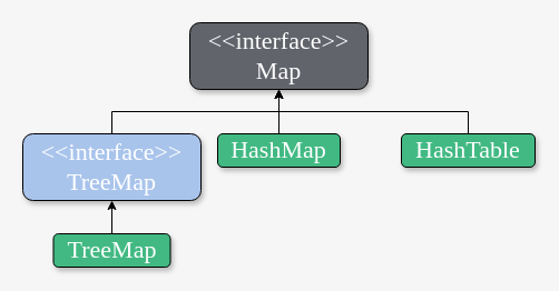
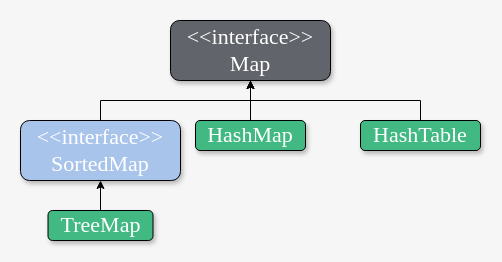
- <mxCell id="4" value="&lt;font style=&quot;font-size: 22px&quot;&gt;&amp;lt;&amp;lt;interface&amp;gt;&amp;gt;&lt;br&gt;TreeMap&lt;/font&gt;" style="text;html=1;strokeColor=#000000;align=center;verticalAlign=middle;whiteSpace=wrap;rounded=1;shadow=1;fontFamily=Comic Sans MS;fontColor=#FFFFFF;fillColor=#A9C4EB;" parent="1" vertex="1"><mxGeometry x="20" y="120" width="160" height="60" as="geometry" /></mxCell>
+ <mxCell id="4" value="&lt;font style=&quot;font-size: 22px&quot;&gt;&amp;lt;&amp;lt;interface&amp;gt;&amp;gt;&lt;br&gt;SortedMap&lt;/font&gt;" style="text;html=1;strokeColor=#000000;align=center;verticalAlign=middle;whiteSpace=wrap;rounded=1;shadow=1;fontFamily=Comic Sans MS;fontColor=#FFFFFF;fillColor=#A9C4EB;" parent="1" vertex="1"><mxGeometry x="20" y="120" width="160" height="60" as="geometry" /></mxCell>
